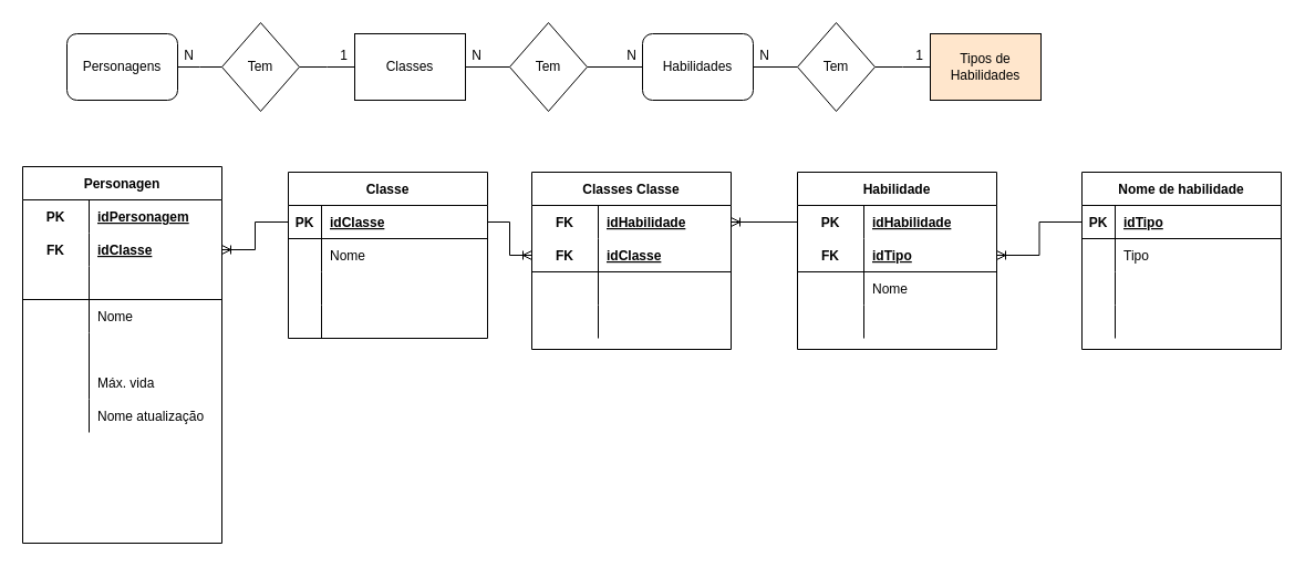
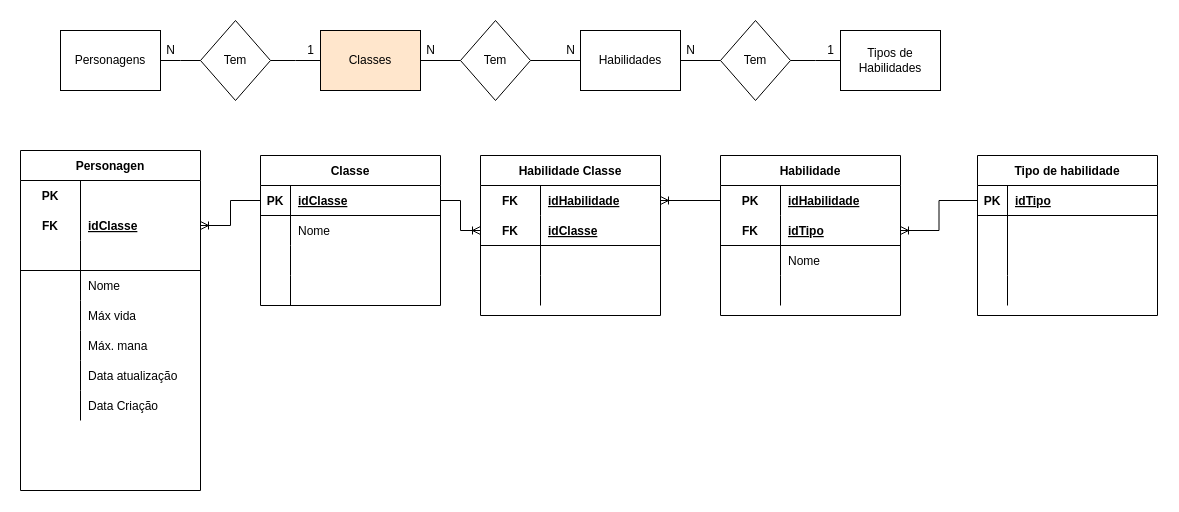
- <mxCell id="3" value="Personagens" style="whiteSpace=wrap;html=1;rounded=1;" parent="1" vertex="1"><mxGeometry x="60" y="30" width="100" height="60" as="geometry" /></mxCell>
+ <mxCell id="3" value="Personagens" style="whiteSpace=wrap;html=1;" parent="1" vertex="1"><mxGeometry x="60" y="30" width="100" height="60" as="geometry" /></mxCell>
- <mxCell id="7" value="Classes" style="whiteSpace=wrap;html=1;" parent="1" vertex="1"><mxGeometry x="320" y="30" width="100" height="60" as="geometry" /></mxCell>
+ <mxCell id="7" value="Classes" style="whiteSpace=wrap;html=1;fillColor=#ffe6cc;" parent="1" vertex="1"><mxGeometry x="320" y="30" width="100" height="60" as="geometry" /></mxCell>
- <mxCell id="11" value="Habilidades" style="whiteSpace=wrap;html=1;rounded=1;" parent="1" vertex="1"><mxGeometry x="580" y="30" width="100" height="60" as="geometry" /></mxCell>
+ <mxCell id="11" value="Habilidades" style="whiteSpace=wrap;html=1;" parent="1" vertex="1"><mxGeometry x="580" y="30" width="100" height="60" as="geometry" /></mxCell>
- <mxCell id="14" value="Tipos de Habilidades" style="whiteSpace=wrap;html=1;fillColor=#ffe6cc;" parent="1" vertex="1"><mxGeometry x="840" y="30" width="100" height="60" as="geometry" /></mxCell>
+ <mxCell id="14" value="Tipos de Habilidades" style="whiteSpace=wrap;html=1;" parent="1" vertex="1"><mxGeometry x="840" y="30" width="100" height="60" as="geometry" /></mxCell>
- <mxCell id="85" value="Classes Classe" style="shape=table;startSize=30;container=1;collapsible=1;childLayout=tableLayout;fixedRows=1;rowLines=0;fontStyle=1;align=center;resizeLast=1;" vertex="1" parent="1"><mxGeometry x="480" y="155" width="180" height="160" as="geometry" /></mxCell>
+ <mxCell id="85" value="Habilidade Classe" style="shape=table;startSize=30;container=1;collapsible=1;childLayout=tableLayout;fixedRows=1;rowLines=0;fontStyle=1;align=center;resizeLast=1;" vertex="1" parent="1"><mxGeometry x="480" y="155" width="180" height="160" as="geometry" /></mxCell>
- <mxCell id="66" value="Nome de habilidade" style="shape=table;startSize=30;container=1;collapsible=1;childLayout=tableLayout;fixedRows=1;rowLines=0;fontStyle=1;align=center;resizeLast=1;" parent="1" vertex="1"><mxGeometry x="977" y="155" width="180" height="160" as="geometry" /></mxCell>
+ <mxCell id="66" value="Tipo de habilidade" style="shape=table;startSize=30;container=1;collapsible=1;childLayout=tableLayout;fixedRows=1;rowLines=0;fontStyle=1;align=center;resizeLast=1;" parent="1" vertex="1"><mxGeometry x="977" y="155" width="180" height="160" as="geometry" /></mxCell>
- <mxCell id="31" value="idPersonagem" style="shape=partialRectangle;connectable=0;fillColor=none;top=0;left=0;bottom=0;right=0;align=left;spacingLeft=6;fontStyle=5;overflow=hidden;" parent="29" vertex="1"><mxGeometry x="60" width="120" height="30" as="geometry" /></mxCell>
- <mxCell id="72" value="Tipo" style="shape=partialRectangle;connectable=0;fillColor=none;top=0;left=0;bottom=0;right=0;align=left;spacingLeft=6;overflow=hidden;" parent="70" vertex="1"><mxGeometry x="30" width="150" height="30" as="geometry" /></mxCell>
+ <mxCell id="43" value="Máx vida" style="shape=partialRectangle;connectable=0;fillColor=none;top=0;left=0;bottom=0;right=0;align=left;spacingLeft=6;overflow=hidden;" parent="41" vertex="1"><mxGeometry x="60" width="120" height="30" as="geometry" /></mxCell>
- <mxCell id="46" value="Máx. vida" style="shape=partialRectangle;connectable=0;fillColor=none;top=0;left=0;bottom=0;right=0;align=left;spacingLeft=6;overflow=hidden;" parent="44" vertex="1"><mxGeometry x="60" width="120" height="30" as="geometry" /></mxCell>
+ <mxCell id="46" value="Máx. mana" style="shape=partialRectangle;connectable=0;fillColor=none;top=0;left=0;bottom=0;right=0;align=left;spacingLeft=6;overflow=hidden;" parent="44" vertex="1"><mxGeometry x="60" width="120" height="30" as="geometry" /></mxCell>
- <mxCell id="49" value="Nome atualização" style="shape=partialRectangle;connectable=0;fillColor=none;top=0;left=0;bottom=0;right=0;align=left;spacingLeft=6;overflow=hidden;" parent="47" vertex="1"><mxGeometry x="60" width="120" height="30" as="geometry" /></mxCell>
+ <mxCell id="49" value="Data atualização" style="shape=partialRectangle;connectable=0;fillColor=none;top=0;left=0;bottom=0;right=0;align=left;spacingLeft=6;overflow=hidden;" parent="47" vertex="1"><mxGeometry x="60" width="120" height="30" as="geometry" /></mxCell>
+ <mxCell id="52" value="Data Criação" style="shape=partialRectangle;connectable=0;fillColor=none;top=0;left=0;bottom=0;right=0;align=left;spacingLeft=6;overflow=hidden;" parent="50" vertex="1"><mxGeometry x="60" width="120" height="30" as="geometry" /></mxCell>
